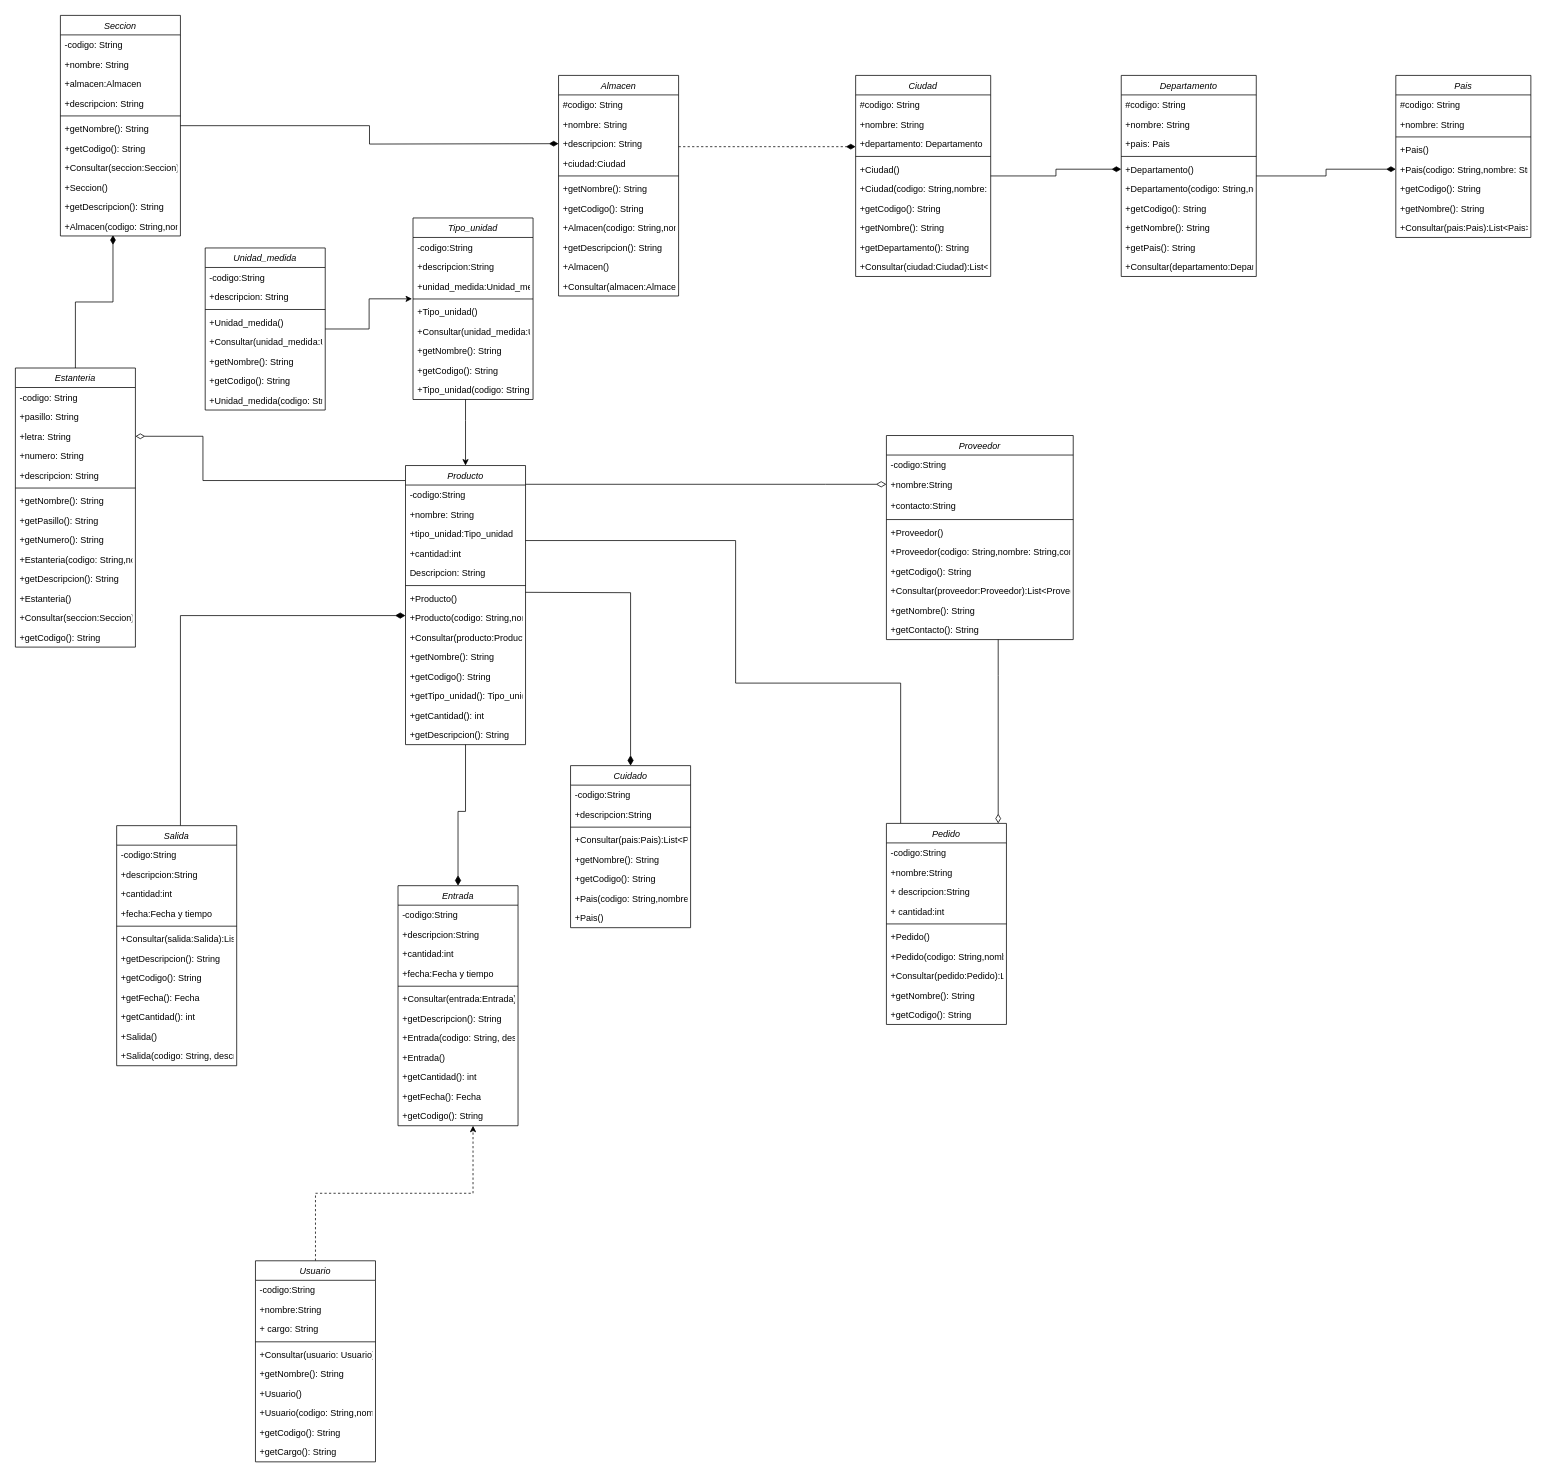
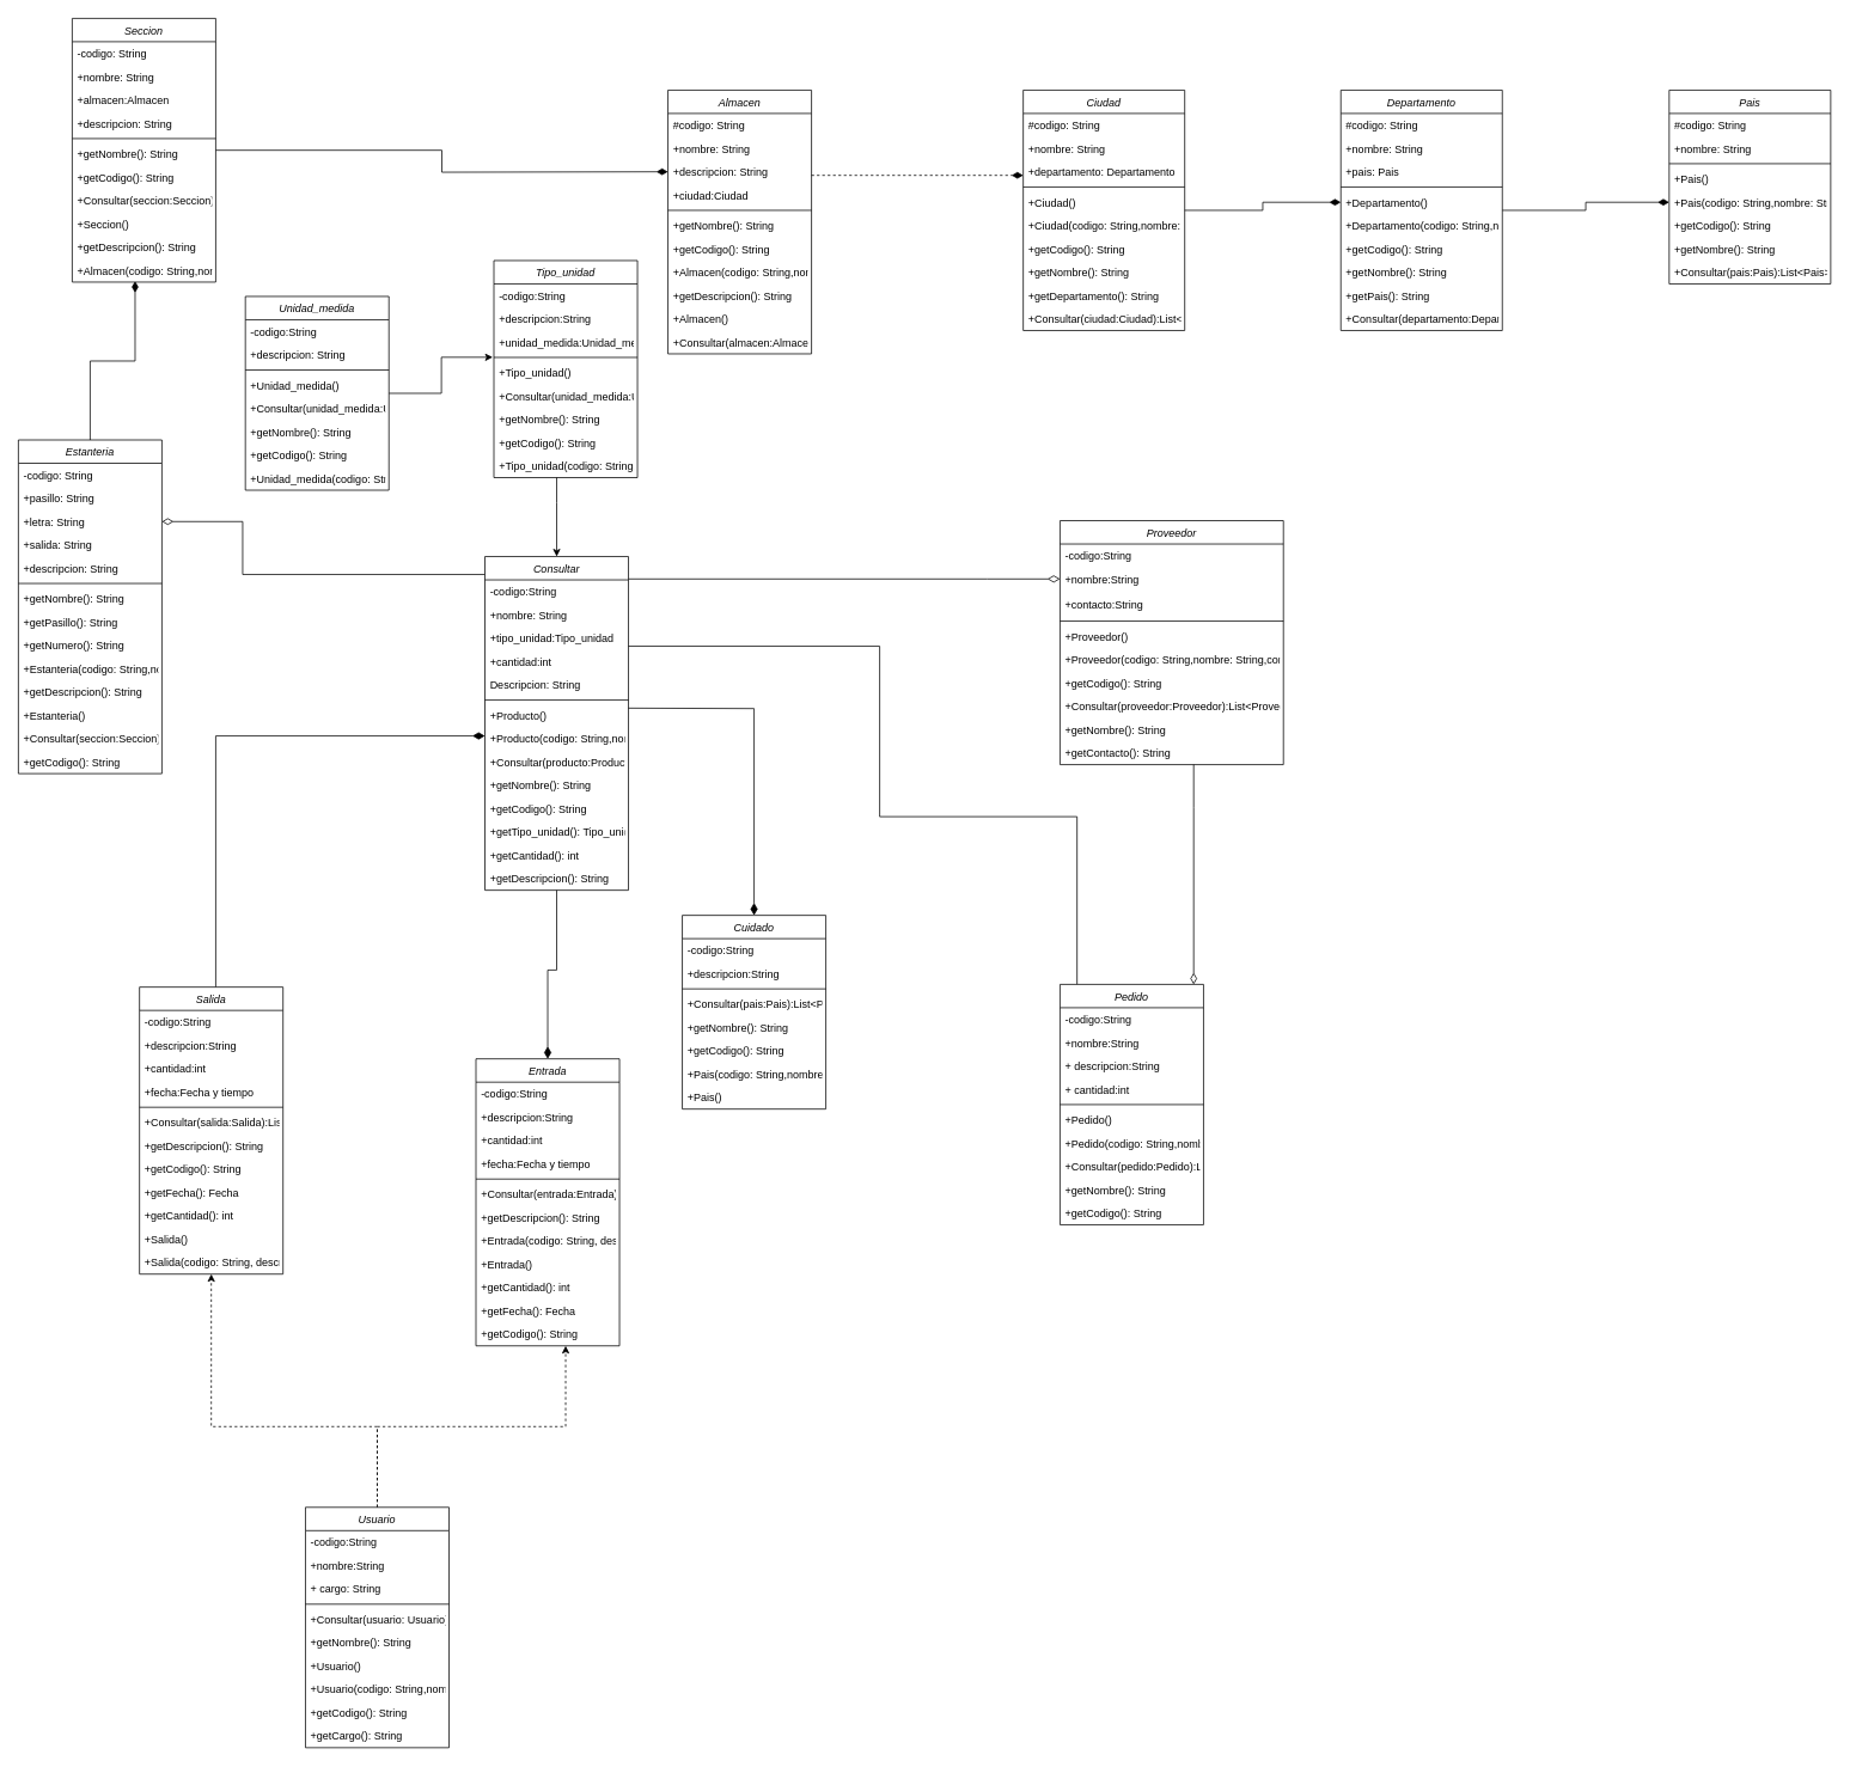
- <mxCell id="76" value="+numero: String" style="text;align=left;verticalAlign=top;spacingLeft=4;spacingRight=4;overflow=hidden;rotatable=0;points=[[0,0.5],[1,0.5]];portConstraint=eastwest;rounded=0;shadow=0;html=0;" parent="72" vertex="1"><mxGeometry y="104" width="160" height="26" as="geometry" /></mxCell>
+ <mxCell id="76" value="+salida: String" style="text;align=left;verticalAlign=top;spacingLeft=4;spacingRight=4;overflow=hidden;rotatable=0;points=[[0,0.5],[1,0.5]];portConstraint=eastwest;rounded=0;shadow=0;html=0;" parent="72" vertex="1"><mxGeometry y="104" width="160" height="26" as="geometry" /></mxCell>
- <mxCell id="31" value="Producto" style="swimlane;fontStyle=2;align=center;verticalAlign=top;childLayout=stackLayout;horizontal=1;startSize=26;horizontalStack=0;resizeParent=1;resizeLast=0;collapsible=1;marginBottom=0;rounded=0;shadow=0;strokeWidth=1;" parent="1" vertex="1"><mxGeometry x="540" y="620" width="160" height="372" as="geometry"><mxRectangle x="230" y="140" width="160" height="26" as="alternateBounds" /></mxGeometry></mxCell>
+ <mxCell id="31" value="Consultar" style="swimlane;fontStyle=2;align=center;verticalAlign=top;childLayout=stackLayout;horizontal=1;startSize=26;horizontalStack=0;resizeParent=1;resizeLast=0;collapsible=1;marginBottom=0;rounded=0;shadow=0;strokeWidth=1;" parent="1" vertex="1"><mxGeometry x="540" y="620" width="160" height="372" as="geometry"><mxRectangle x="230" y="140" width="160" height="26" as="alternateBounds" /></mxGeometry></mxCell>
+ <mxCell id="14" style="edgeStyle=orthogonalEdgeStyle;rounded=0;orthogonalLoop=1;jettySize=auto;html=1;dashed=1;" parent="1" source="16" target="47" edge="1"><mxGeometry relative="1" as="geometry"><Array as="points"><mxPoint x="420" y="1590" /><mxPoint x="235" y="1590" /></Array></mxGeometry></mxCell>
